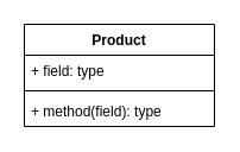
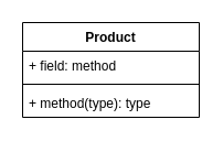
- <mxCell id="3" value="+ field: type" style="text;strokeColor=none;fillColor=none;align=left;verticalAlign=top;spacingLeft=4;spacingRight=4;overflow=hidden;rotatable=0;points=[[0,0.5],[1,0.5]];portConstraint=eastwest;" vertex="1" parent="2"><mxGeometry y="26" width="160" height="26" as="geometry" /></mxCell>
+ <mxCell id="3" value="+ field: method" style="text;strokeColor=none;fillColor=none;align=left;verticalAlign=top;spacingLeft=4;spacingRight=4;overflow=hidden;rotatable=0;points=[[0,0.5],[1,0.5]];portConstraint=eastwest;" vertex="1" parent="2"><mxGeometry y="26" width="160" height="26" as="geometry" /></mxCell>
- <mxCell id="5" value="+ method(field): type" style="text;strokeColor=none;fillColor=none;align=left;verticalAlign=top;spacingLeft=4;spacingRight=4;overflow=hidden;rotatable=0;points=[[0,0.5],[1,0.5]];portConstraint=eastwest;" vertex="1" parent="2"><mxGeometry y="60" width="160" height="26" as="geometry" /></mxCell>
+ <mxCell id="5" value="+ method(type): type" style="text;strokeColor=none;fillColor=none;align=left;verticalAlign=top;spacingLeft=4;spacingRight=4;overflow=hidden;rotatable=0;points=[[0,0.5],[1,0.5]];portConstraint=eastwest;" vertex="1" parent="2"><mxGeometry y="60" width="160" height="26" as="geometry" /></mxCell>
